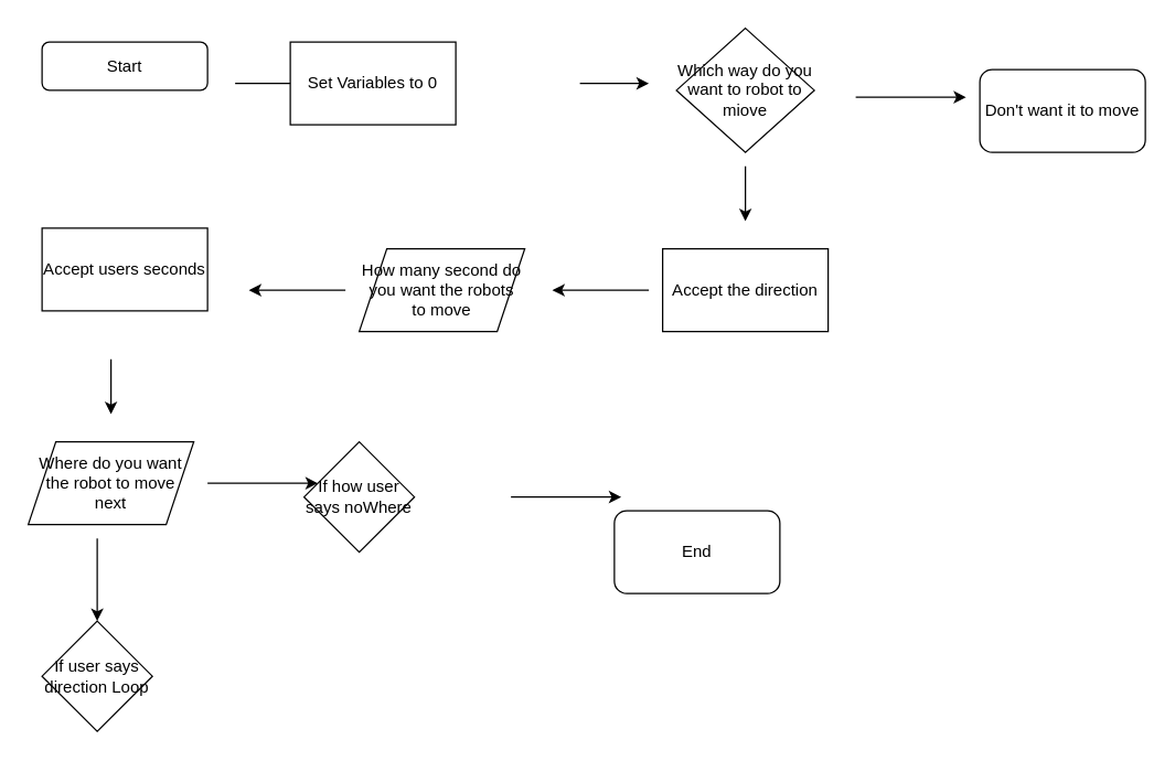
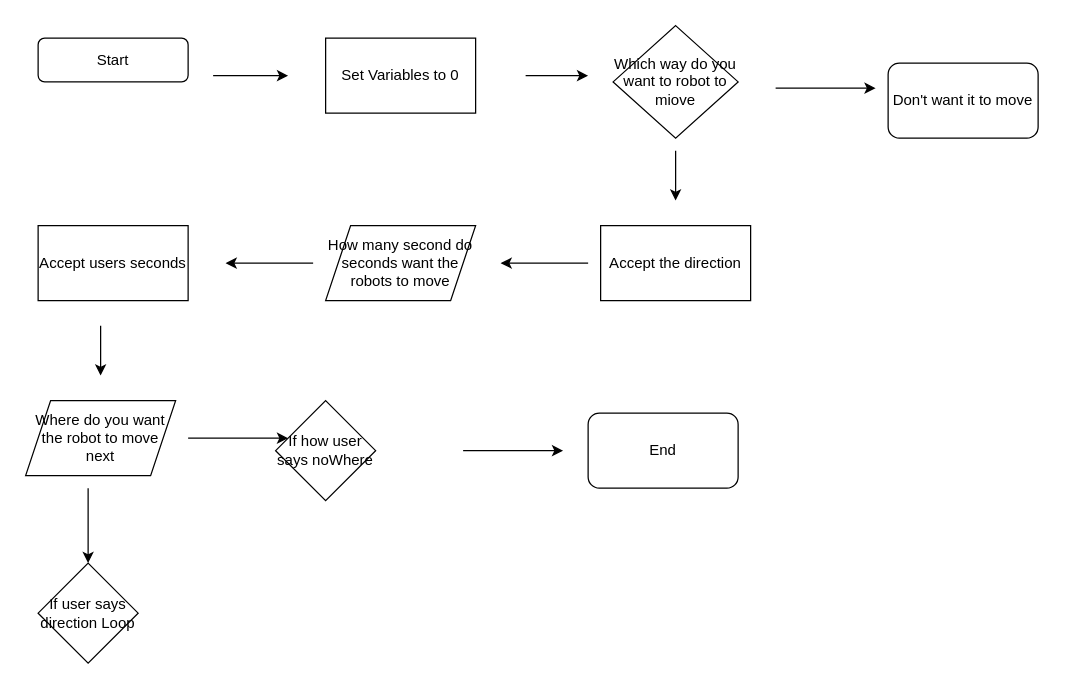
- <mxCell id="4" value="Set Variables to 0" style="rounded=0;whiteSpace=wrap;html=1;" vertex="1" parent="1"><mxGeometry x="210" y="30" width="120" height="60" as="geometry" /></mxCell>
+ <mxCell id="4" value="Set Variables to 0" style="rounded=0;whiteSpace=wrap;html=1;" vertex="1" parent="1"><mxGeometry x="260" y="30" width="120" height="60" as="geometry" /></mxCell>
- <mxCell id="13" value="Accept users seconds" style="rounded=0;whiteSpace=wrap;html=1;" vertex="1" parent="1"><mxGeometry x="30" y="165" width="120" height="60" as="geometry" /></mxCell>
+ <mxCell id="13" value="Accept users seconds" style="rounded=0;whiteSpace=wrap;html=1;" vertex="1" parent="1"><mxGeometry x="30" y="180" width="120" height="60" as="geometry" /></mxCell>
- <mxCell id="12" value="How many second do you want the robots to move" style="shape=parallelogram;perimeter=parallelogramPerimeter;whiteSpace=wrap;html=1;fixedSize=1;" vertex="1" parent="1"><mxGeometry x="260" y="180" width="120" height="60" as="geometry" /></mxCell>
+ <mxCell id="12" value="How many second do seconds want the robots to move" style="shape=parallelogram;perimeter=parallelogramPerimeter;whiteSpace=wrap;html=1;fixedSize=1;" vertex="1" parent="1"><mxGeometry x="260" y="180" width="120" height="60" as="geometry" /></mxCell>
- <mxCell id="19" value="End" style="rounded=1;whiteSpace=wrap;html=1;" vertex="1" parent="1"><mxGeometry x="445" y="370" width="120" height="60" as="geometry" /></mxCell>
+ <mxCell id="19" value="End" style="rounded=1;whiteSpace=wrap;html=1;" vertex="1" parent="1"><mxGeometry x="470" y="330" width="120" height="60" as="geometry" /></mxCell>
